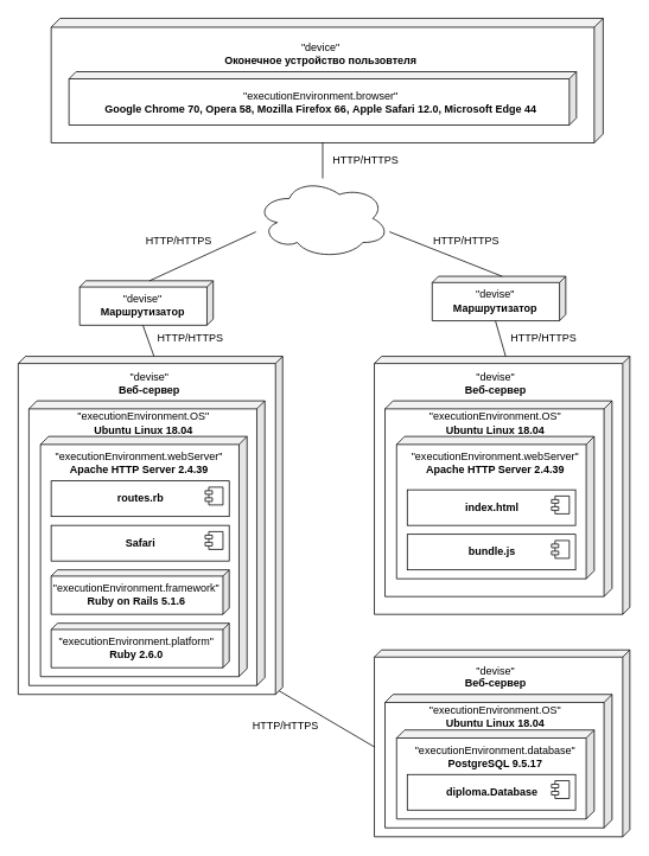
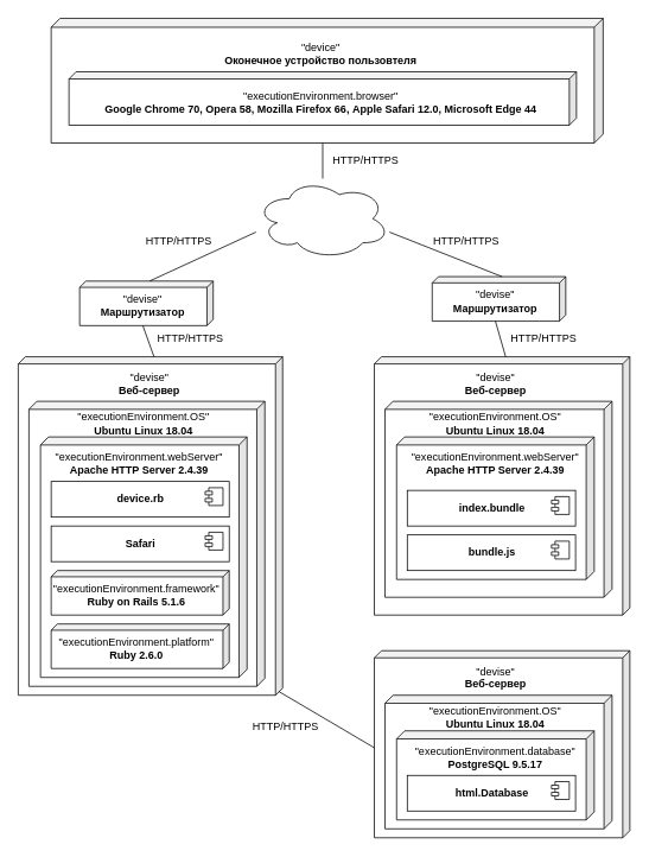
- <mxCell id="27" value="&lt;b&gt;routes.rb&lt;/b&gt;" style="html=1;shadow=0;comic=0;gradientColor=none;align=center;" vertex="1" parent="1"><mxGeometry x="57" y="540" width="200" height="40" as="geometry" /></mxCell>
+ <mxCell id="27" value="&lt;b&gt;device.rb&lt;/b&gt;" style="html=1;shadow=0;comic=0;gradientColor=none;align=center;" vertex="1" parent="1"><mxGeometry x="57" y="540" width="200" height="40" as="geometry" /></mxCell>
- <mxCell id="17" value="&lt;b&gt;index.html&lt;/b&gt;" style="html=1;shadow=0;comic=0;gradientColor=none;align=center;" vertex="1" parent="1"><mxGeometry x="457" y="550" width="189" height="40" as="geometry" /></mxCell>
+ <mxCell id="17" value="&lt;b&gt;index.bundle&lt;/b&gt;" style="html=1;shadow=0;comic=0;gradientColor=none;align=center;" vertex="1" parent="1"><mxGeometry x="457" y="550" width="189" height="40" as="geometry" /></mxCell>
- <mxCell id="41" value="&lt;b&gt;diploma.Database&lt;/b&gt;" style="html=1;shadow=0;comic=0;gradientColor=none;align=center;" vertex="1" parent="1"><mxGeometry x="457" y="870" width="189" height="40" as="geometry" /></mxCell>
+ <mxCell id="41" value="&lt;b&gt;html.Database&lt;/b&gt;" style="html=1;shadow=0;comic=0;gradientColor=none;align=center;" vertex="1" parent="1"><mxGeometry x="457" y="870" width="189" height="40" as="geometry" /></mxCell>
